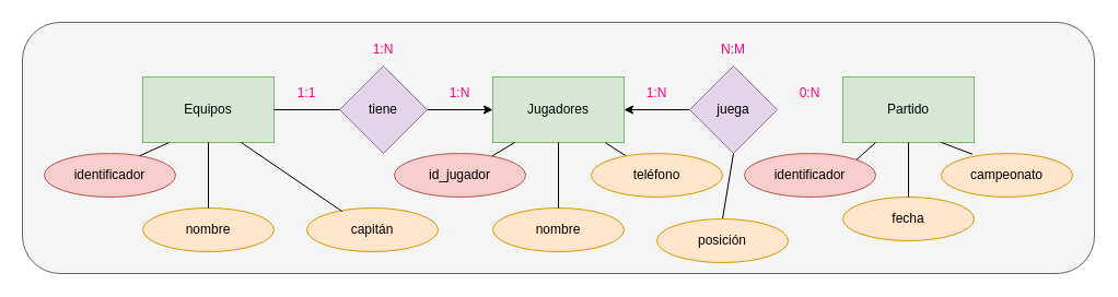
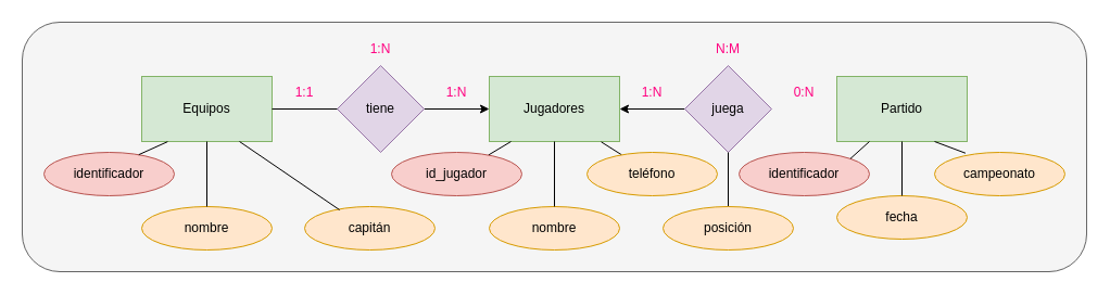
- <mxCell id="36" value="posición" style="ellipse;whiteSpace=wrap;html=1;fillColor=#ffe6cc;strokeColor=#d79b00;" vertex="1" parent="1"><mxGeometry x="600" y="200" width="120" height="40" as="geometry" /></mxCell>
+ <mxCell id="36" value="posición" style="ellipse;whiteSpace=wrap;html=1;fillColor=#ffe6cc;strokeColor=#d79b00;" vertex="1" parent="1"><mxGeometry x="610" y="190" width="120" height="40" as="geometry" /></mxCell>
